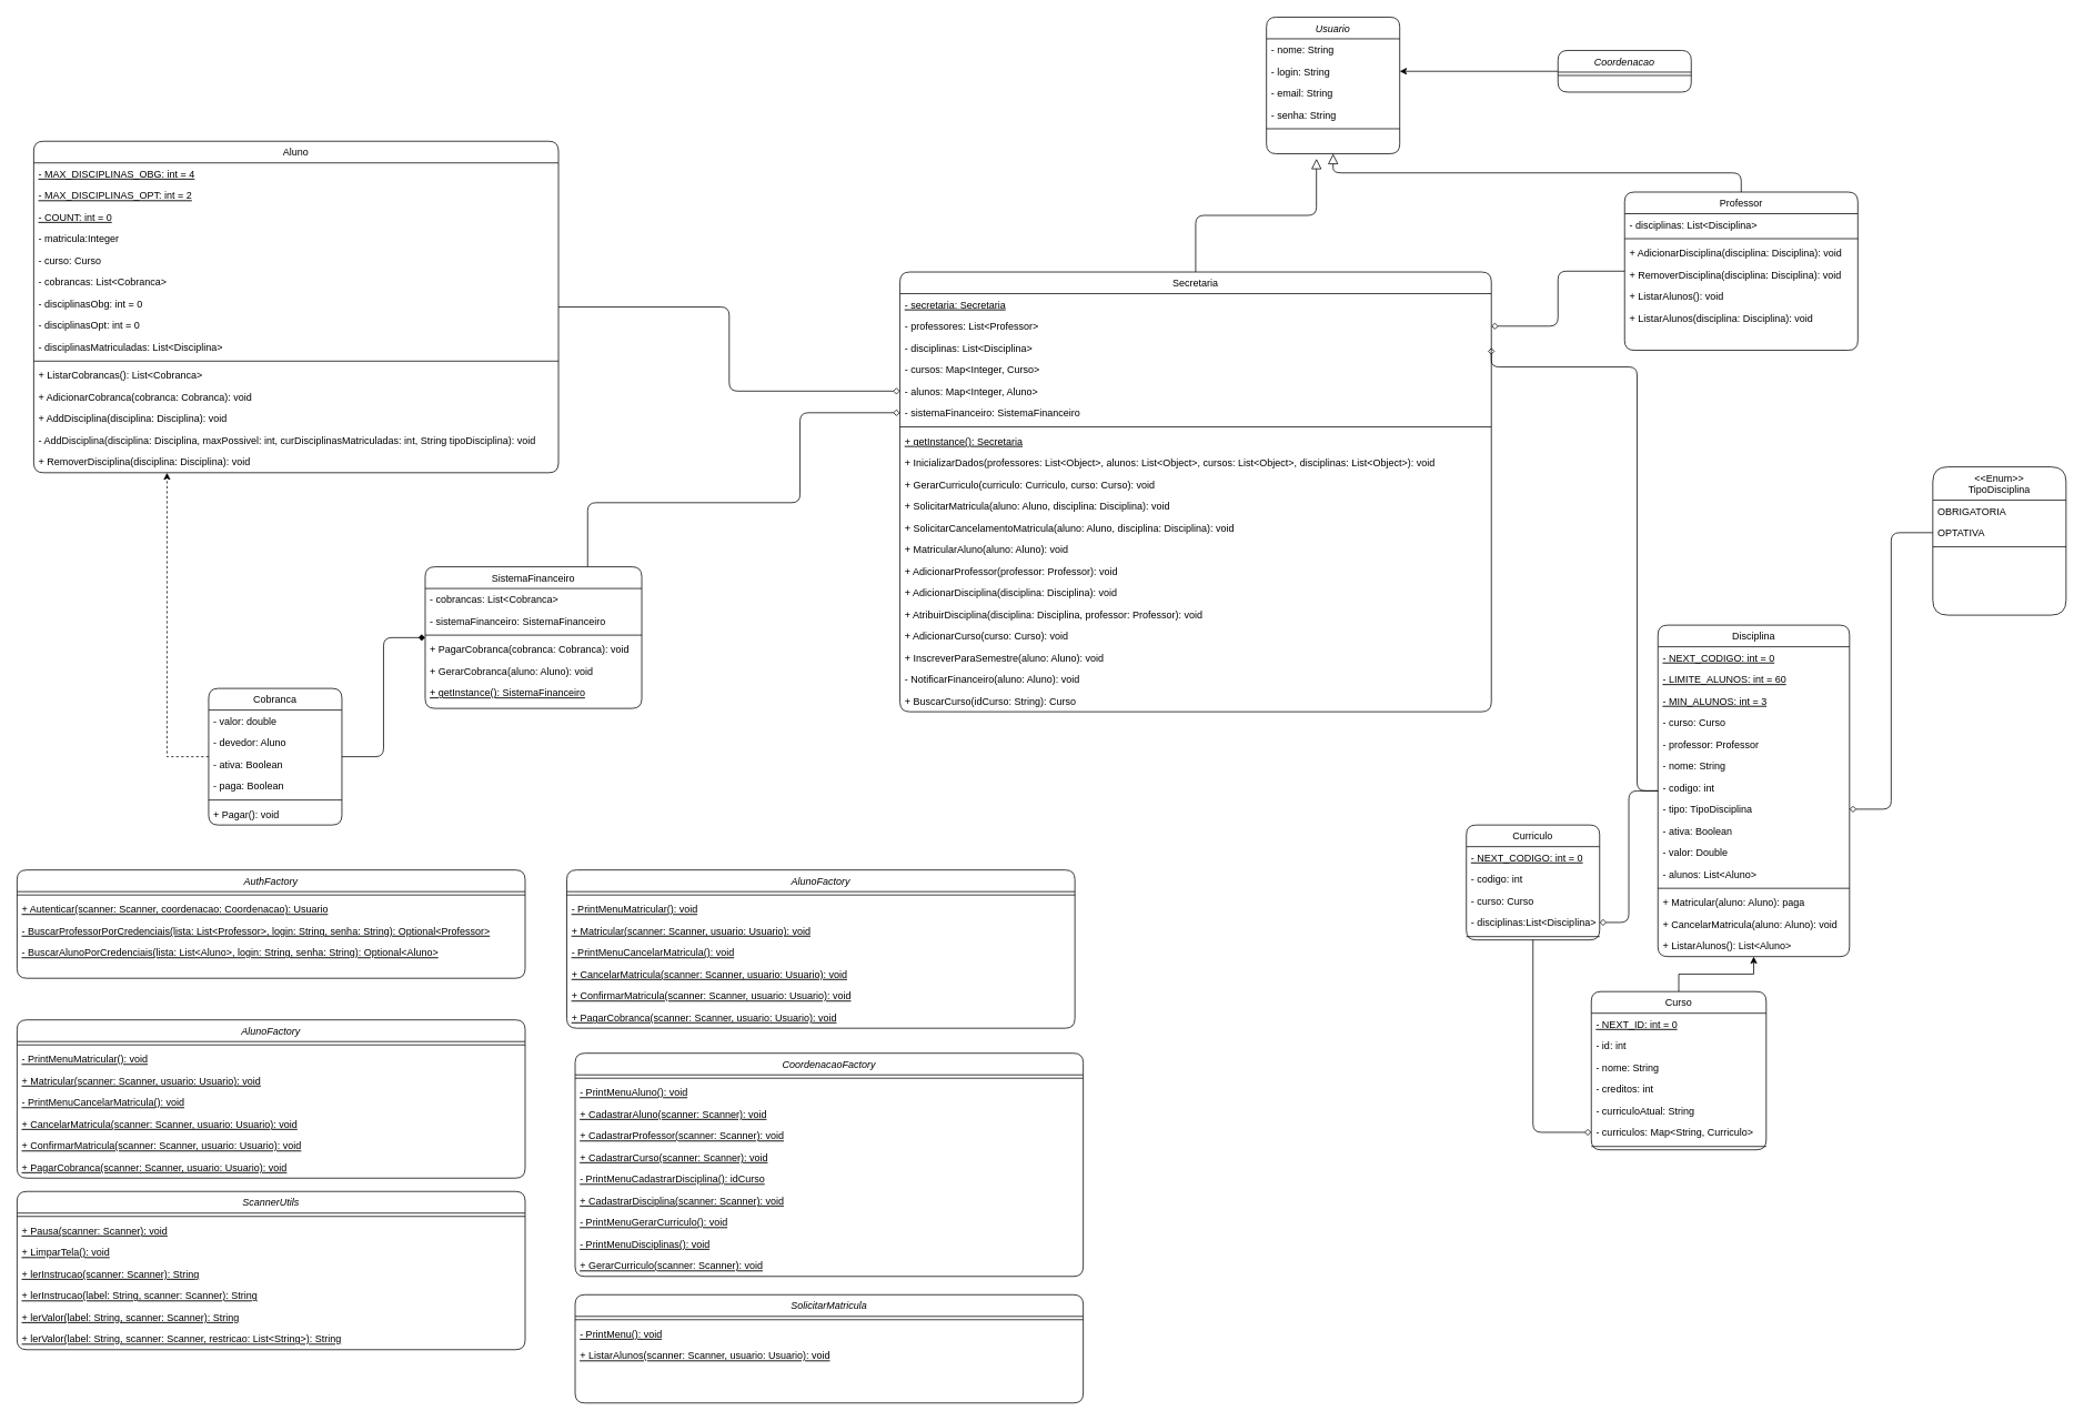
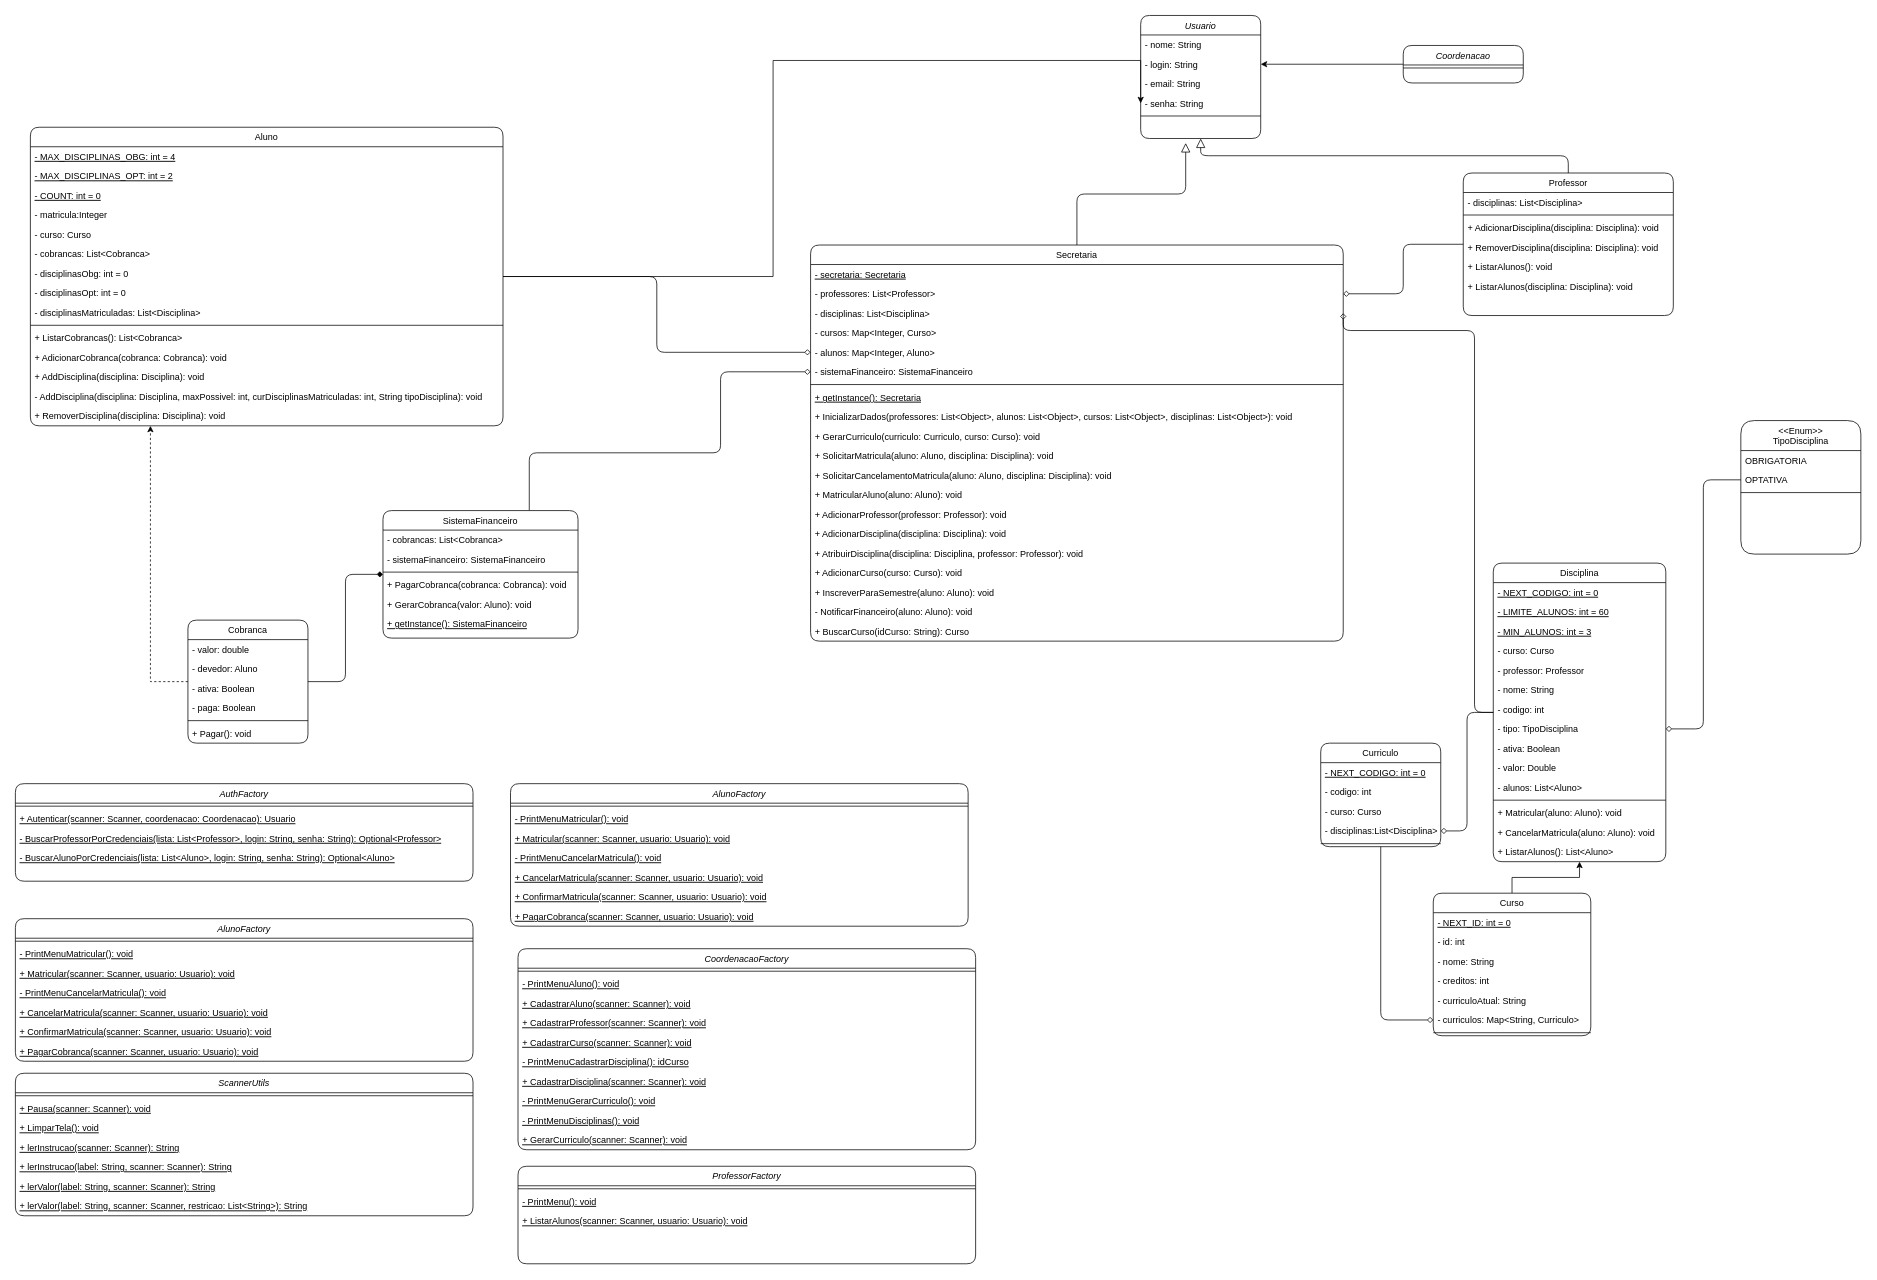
+ <mxCell id="40" style="edgeStyle=orthogonalEdgeStyle;rounded=0;orthogonalLoop=1;jettySize=auto;html=1;entryX=0;entryY=0.5;entryDx=0;entryDy=0;" parent="1" source="41" target="6" edge="1"><mxGeometry relative="1" as="geometry"><Array as="points"><mxPoint x="1030" y="80" /><mxPoint x="1520" y="80" /></Array></mxGeometry></mxCell>
- <mxCell id="111" value="+ GerarCobranca(aluno: Aluno): void" style="text;align=left;verticalAlign=top;spacingLeft=4;spacingRight=4;overflow=hidden;rotatable=0;points=[[0,0.5],[1,0.5]];portConstraint=eastwest;rounded=1;" parent="106" vertex="1"><mxGeometry y="112" width="260" height="26" as="geometry" /></mxCell>
+ <mxCell id="111" value="+ GerarCobranca(valor: Aluno): void" style="text;align=left;verticalAlign=top;spacingLeft=4;spacingRight=4;overflow=hidden;rotatable=0;points=[[0,0.5],[1,0.5]];portConstraint=eastwest;rounded=1;" parent="106" vertex="1"><mxGeometry y="112" width="260" height="26" as="geometry" /></mxCell>
- <mxCell id="72" value="+ Matricular(aluno: Aluno): paga" style="text;align=left;verticalAlign=top;spacingLeft=4;spacingRight=4;overflow=hidden;rotatable=0;points=[[0,0.5],[1,0.5]];portConstraint=eastwest;rounded=1;shadow=0;html=0;" parent="59" vertex="1"><mxGeometry y="320" width="230" height="26" as="geometry" /></mxCell>
+ <mxCell id="72" value="+ Matricular(aluno: Aluno): void" style="text;align=left;verticalAlign=top;spacingLeft=4;spacingRight=4;overflow=hidden;rotatable=0;points=[[0,0.5],[1,0.5]];portConstraint=eastwest;rounded=1;shadow=0;html=0;" parent="59" vertex="1"><mxGeometry y="320" width="230" height="26" as="geometry" /></mxCell>
- <mxCell id="148" value="SolicitarMatricula" style="swimlane;fontStyle=2;align=center;verticalAlign=top;childLayout=stackLayout;horizontal=1;startSize=26;horizontalStack=0;resizeParent=1;resizeLast=0;collapsible=1;marginBottom=0;rounded=1;shadow=0;strokeWidth=1;" parent="1" vertex="1"><mxGeometry x="690" y="1554" width="610" height="130" as="geometry"><mxRectangle x="230" y="140" width="160" height="26" as="alternateBounds" /></mxGeometry></mxCell>
+ <mxCell id="148" value="ProfessorFactory" style="swimlane;fontStyle=2;align=center;verticalAlign=top;childLayout=stackLayout;horizontal=1;startSize=26;horizontalStack=0;resizeParent=1;resizeLast=0;collapsible=1;marginBottom=0;rounded=1;shadow=0;strokeWidth=1;" parent="1" vertex="1"><mxGeometry x="690" y="1554" width="610" height="130" as="geometry"><mxRectangle x="230" y="140" width="160" height="26" as="alternateBounds" /></mxGeometry></mxCell>
